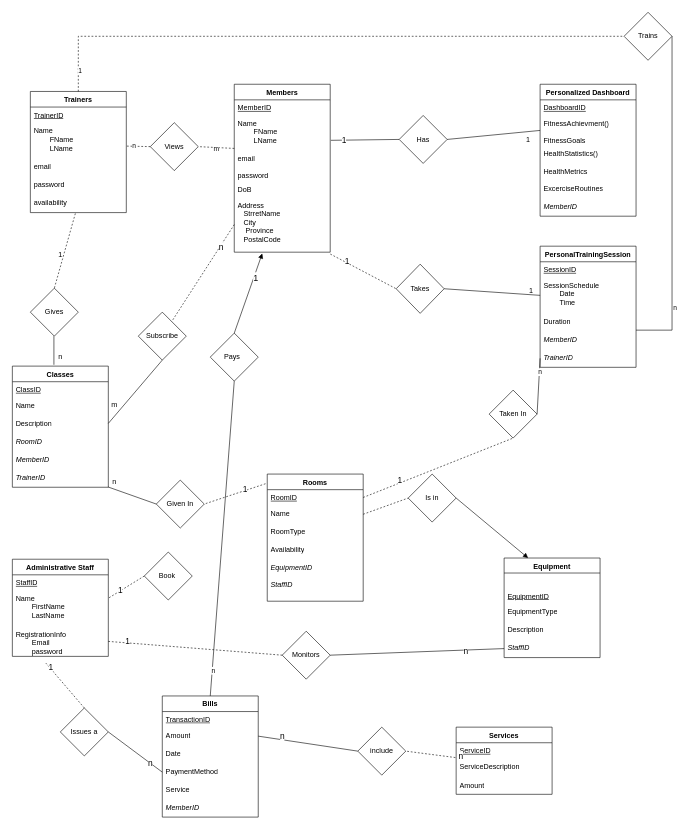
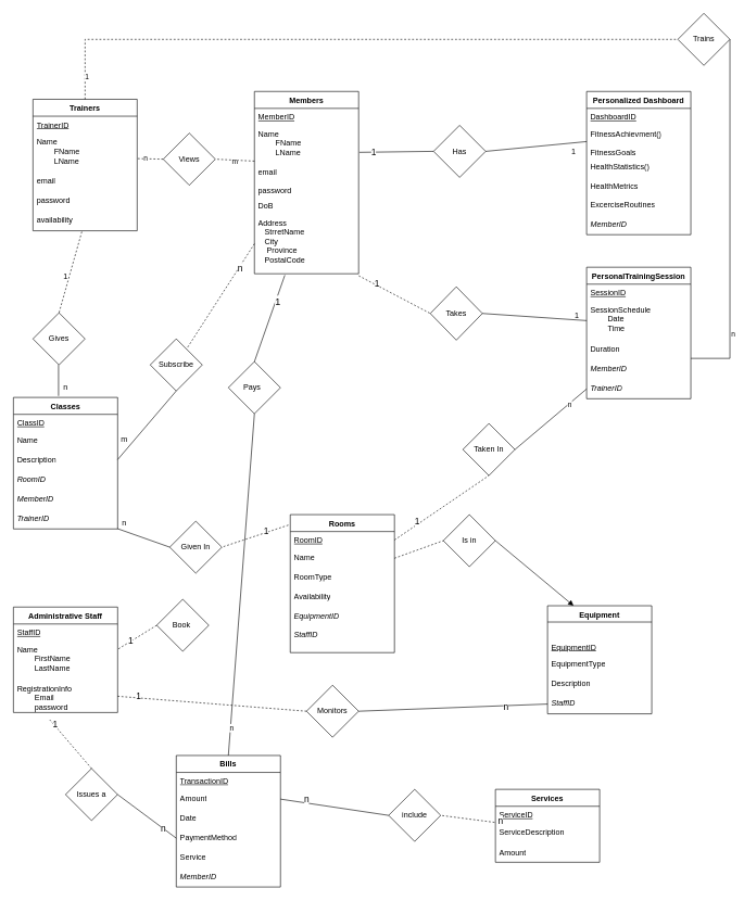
- <mxCell id="110" value="" style="endArrow=block;html=1;rounded=0;entryX=0.292;entryY=1.023;entryDx=0;entryDy=0;entryPerimeter=0;exitX=0.5;exitY=0;exitDx=0;exitDy=0;fontSize=14;" parent="1" source="85" target="6" edge="1"><mxGeometry width="50" height="50" relative="1" as="geometry"><mxPoint x="400" y="510" as="sourcePoint" /><mxPoint x="450" y="460" as="targetPoint" /></mxGeometry></mxCell>
+ <mxCell id="110" value="" style="endArrow=none;html=1;rounded=0;entryX=0.292;entryY=1.023;entryDx=0;entryDy=0;entryPerimeter=0;exitX=0.5;exitY=0;exitDx=0;exitDy=0;fontSize=14;" parent="1" source="85" target="6" edge="1"><mxGeometry width="50" height="50" relative="1" as="geometry"><mxPoint x="400" y="510" as="sourcePoint" /><mxPoint x="450" y="460" as="targetPoint" /></mxGeometry></mxCell>
- <mxCell id="80" value="Taken In" style="rhombus;whiteSpace=wrap;html=1;" parent="1" vertex="1"><mxGeometry x="815" y="650" width="80" height="80" as="geometry" /></mxCell>
+ <mxCell id="80" value="Taken In" style="rhombus;whiteSpace=wrap;html=1;" parent="1" vertex="1"><mxGeometry x="710" y="650" width="80" height="80" as="geometry" /></mxCell>
